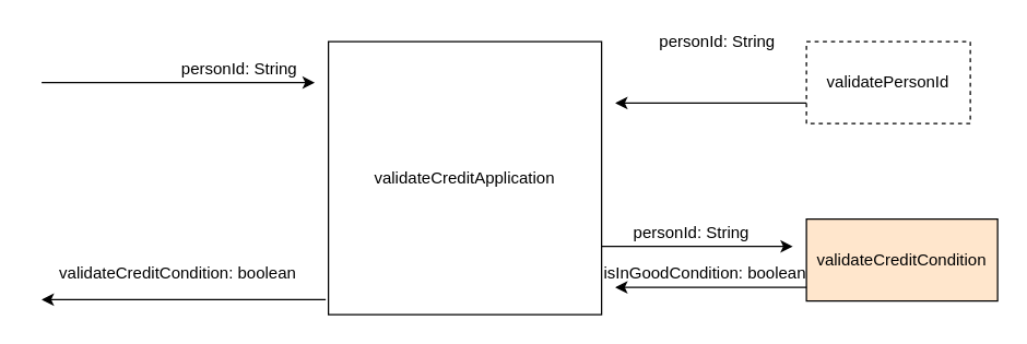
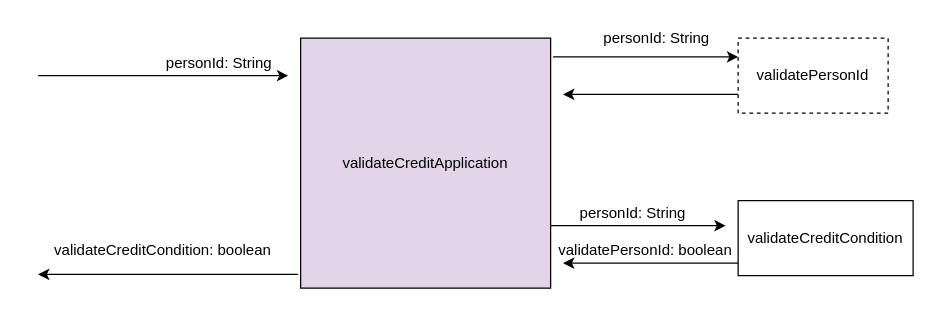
+ <mxCell id="8" value="" style="endArrow=classic;html=1;entryX=0;entryY=0.25;entryDx=0;entryDy=0;exitX=1.01;exitY=0.075;exitDx=0;exitDy=0;exitPerimeter=0;" edge="1" parent="1" source="3" target="6"><mxGeometry width="50" height="50" relative="1" as="geometry"><mxPoint x="390" y="380" as="sourcePoint" /><mxPoint x="440" y="330" as="targetPoint" /></mxGeometry></mxCell>
- <mxCell id="3" value="validateCreditApplication" style="rounded=0;whiteSpace=wrap;html=1;" vertex="1" parent="1"><mxGeometry x="240" y="30" width="200" height="200" as="geometry" /></mxCell>
+ <mxCell id="3" value="validateCreditApplication" style="rounded=0;whiteSpace=wrap;html=1;fillColor=#e1d5e7;" vertex="1" parent="1"><mxGeometry x="240" y="30" width="200" height="200" as="geometry" /></mxCell>
- <mxCell id="10" value="validateCreditCondition" style="rounded=0;whiteSpace=wrap;html=1;fillColor=#ffe6cc;" vertex="1" parent="1"><mxGeometry x="590" y="160" width="140" height="60" as="geometry" /></mxCell>
+ <mxCell id="10" value="validateCreditCondition" style="rounded=0;whiteSpace=wrap;html=1;" vertex="1" parent="1"><mxGeometry x="590" y="160" width="140" height="60" as="geometry" /></mxCell>
- <mxCell id="12" value="isInGoodCondition: boolean" style="text;html=1;strokeColor=none;fillColor=none;align=center;verticalAlign=middle;whiteSpace=wrap;rounded=0;" vertex="1" parent="1"><mxGeometry x="431" y="190" width="170" height="20" as="geometry" /></mxCell>
+ <mxCell id="12" value="validatePersonId: boolean" style="text;html=1;strokeColor=none;fillColor=none;align=center;verticalAlign=middle;whiteSpace=wrap;rounded=0;" vertex="1" parent="1"><mxGeometry x="431" y="190" width="170" height="20" as="geometry" /></mxCell>
